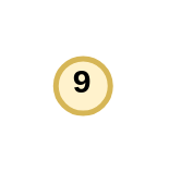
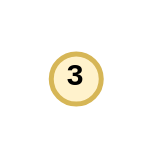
- <mxCell id="4" value="9" style="text;html=1;strokeColor=none;fillColor=none;align=center;verticalAlign=middle;whiteSpace=wrap;rounded=0;fontStyle=1" parent="2" vertex="1"><mxGeometry x="5" width="10" height="20" as="geometry" /></mxCell>
+ <mxCell id="4" value="3" style="text;html=1;strokeColor=none;fillColor=none;align=center;verticalAlign=middle;whiteSpace=wrap;rounded=0;fontStyle=1" parent="2" vertex="1"><mxGeometry x="5" width="10" height="20" as="geometry" /></mxCell>
